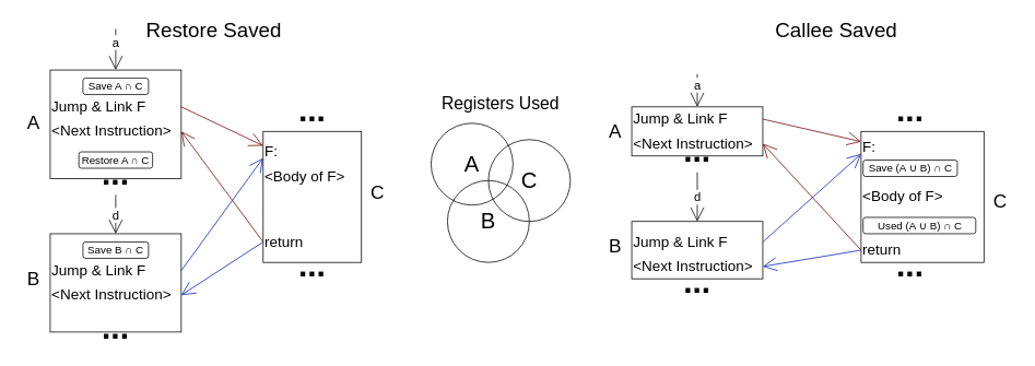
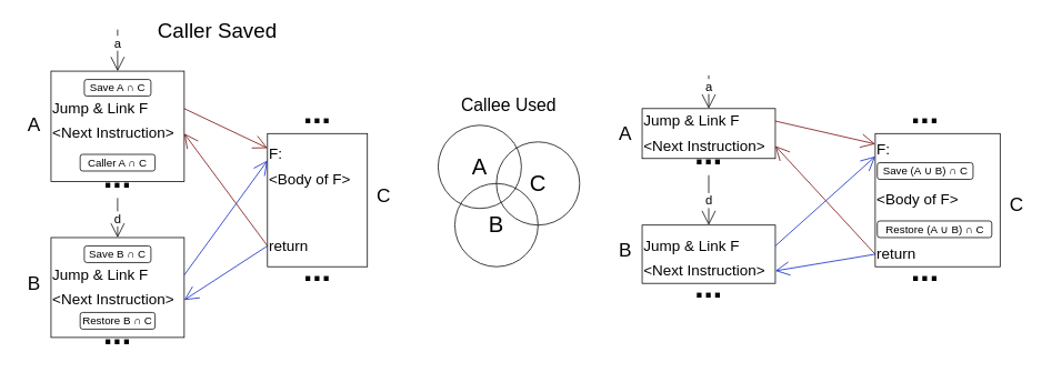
- <mxCell id="33" value="Restore Saved" style="text;html=1;strokeColor=none;fillColor=none;align=center;verticalAlign=middle;whiteSpace=wrap;rounded=0;fontSize=25;" vertex="1" parent="1"><mxGeometry x="150" y="20" width="220" height="30" as="geometry" /></mxCell>
+ <mxCell id="33" value="Caller Saved" style="text;html=1;strokeColor=none;fillColor=none;align=center;verticalAlign=middle;whiteSpace=wrap;rounded=0;fontSize=25;" vertex="1" parent="1"><mxGeometry x="150" y="20" width="220" height="30" as="geometry" /></mxCell>
- <mxCell id="59" value="Callee Saved" style="text;html=1;strokeColor=none;fillColor=none;align=center;verticalAlign=middle;whiteSpace=wrap;rounded=0;fontSize=25;" vertex="1" parent="1"><mxGeometry x="910" y="20" width="220" height="30" as="geometry" /></mxCell>
- <mxCell id="29" value="Registers Used" style="text;html=1;strokeColor=none;fillColor=none;align=center;verticalAlign=middle;whiteSpace=wrap;rounded=0;fontSize=21;" parent="1" vertex="1"><mxGeometry x="500" y="110" width="220" height="30" as="geometry" /></mxCell>
+ <mxCell id="29" value="Callee Used" style="text;html=1;strokeColor=none;fillColor=none;align=center;verticalAlign=middle;whiteSpace=wrap;rounded=0;fontSize=21;" parent="1" vertex="1"><mxGeometry x="500" y="110" width="220" height="30" as="geometry" /></mxCell>
- <mxCell id="23" value="Restore A ∩ C" style="rounded=1;whiteSpace=wrap;html=1;fontSize=13;" parent="1" vertex="1"><mxGeometry x="95" y="185" width="90" height="20" as="geometry" /></mxCell>
+ <mxCell id="23" value="Caller A ∩ C" style="rounded=1;whiteSpace=wrap;html=1;fontSize=13;" parent="1" vertex="1"><mxGeometry x="95" y="185" width="90" height="20" as="geometry" /></mxCell>
- <mxCell id="55" value="Used (A&amp;nbsp;∪ B) ∩ C" style="rounded=1;whiteSpace=wrap;html=1;fontSize=13;" vertex="1" parent="1"><mxGeometry x="1052.5" y="265" width="137.5" height="20" as="geometry" /></mxCell>
+ <mxCell id="55" value="Restore (A&amp;nbsp;∪ B) ∩ C" style="rounded=1;whiteSpace=wrap;html=1;fontSize=13;" vertex="1" parent="1"><mxGeometry x="1052.5" y="265" width="137.5" height="20" as="geometry" /></mxCell>
+ <mxCell id="25" value="Restore B ∩ C" style="rounded=1;whiteSpace=wrap;html=1;fontSize=13;" parent="1" vertex="1"><mxGeometry x="95" y="375" width="90" height="20" as="geometry" /></mxCell>
